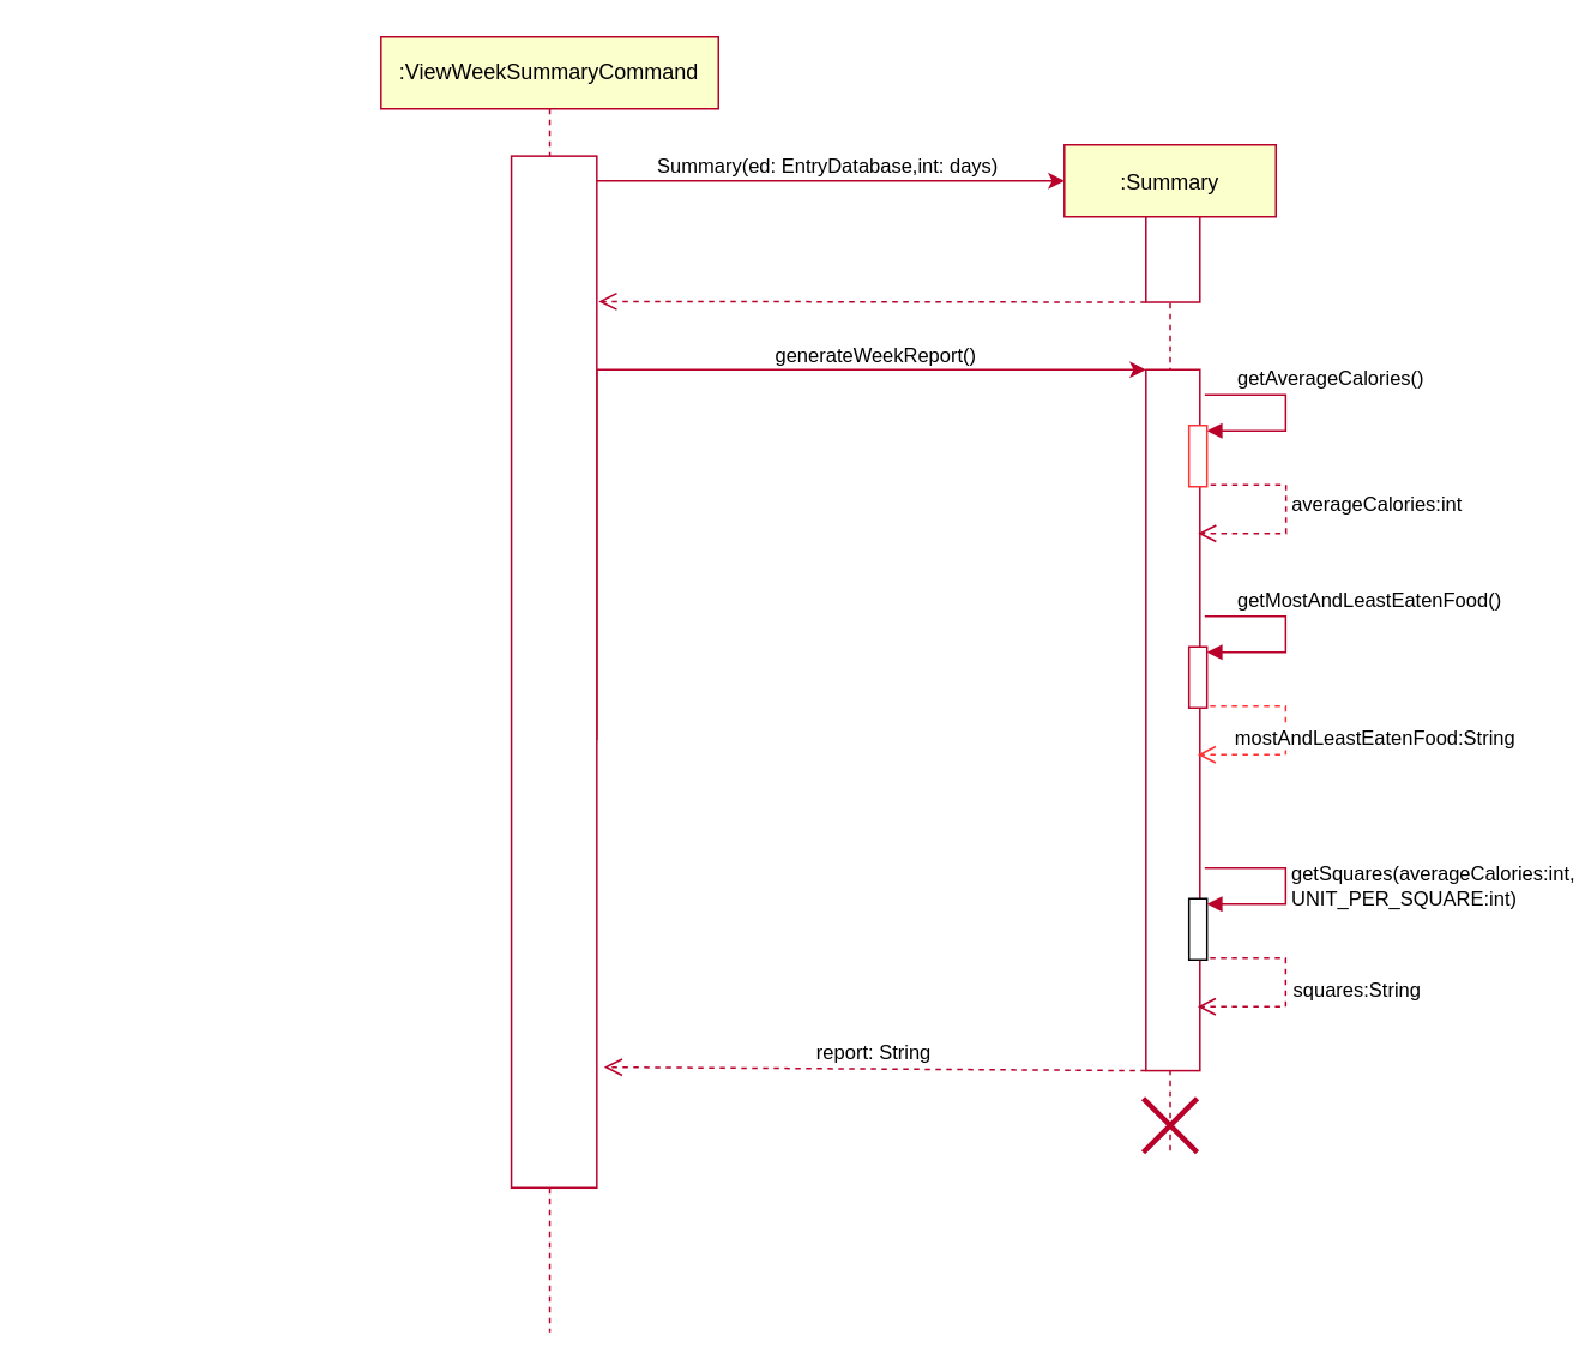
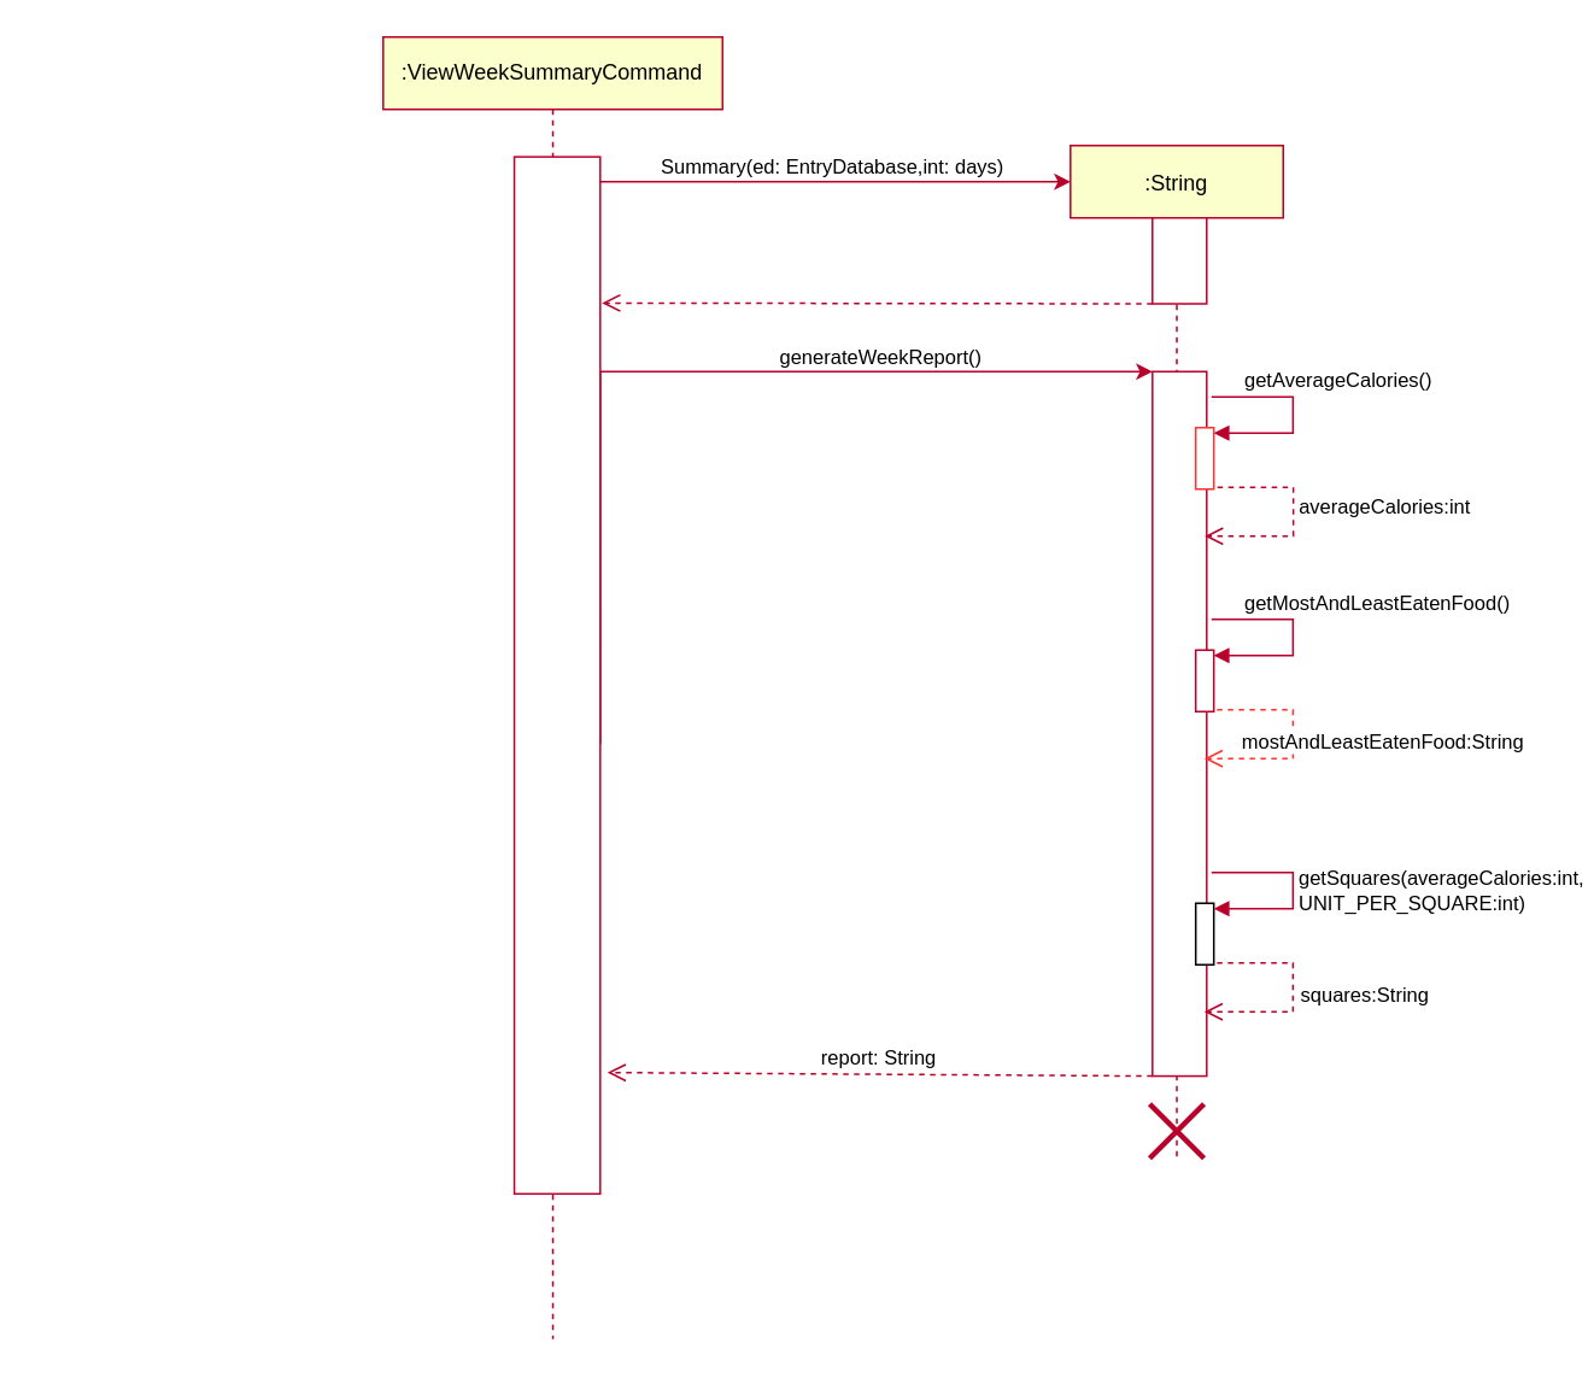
- <mxCell id="2" value=":Summary" style="shape=umlLifeline;perimeter=lifelinePerimeter;container=1;collapsible=0;recursiveResize=0;rounded=0;shadow=0;strokeWidth=1;strokeColor=#B9002B;fillColor=#fbffcc;" parent="1" vertex="1"><mxGeometry x="591.37" y="80" width="117.63" height="560" as="geometry" /></mxCell>
+ <mxCell id="2" value=":String" style="shape=umlLifeline;perimeter=lifelinePerimeter;container=1;collapsible=0;recursiveResize=0;rounded=0;shadow=0;strokeWidth=1;strokeColor=#B9002B;fillColor=#fbffcc;" parent="1" vertex="1"><mxGeometry x="591.37" y="80" width="117.63" height="560" as="geometry" /></mxCell>
